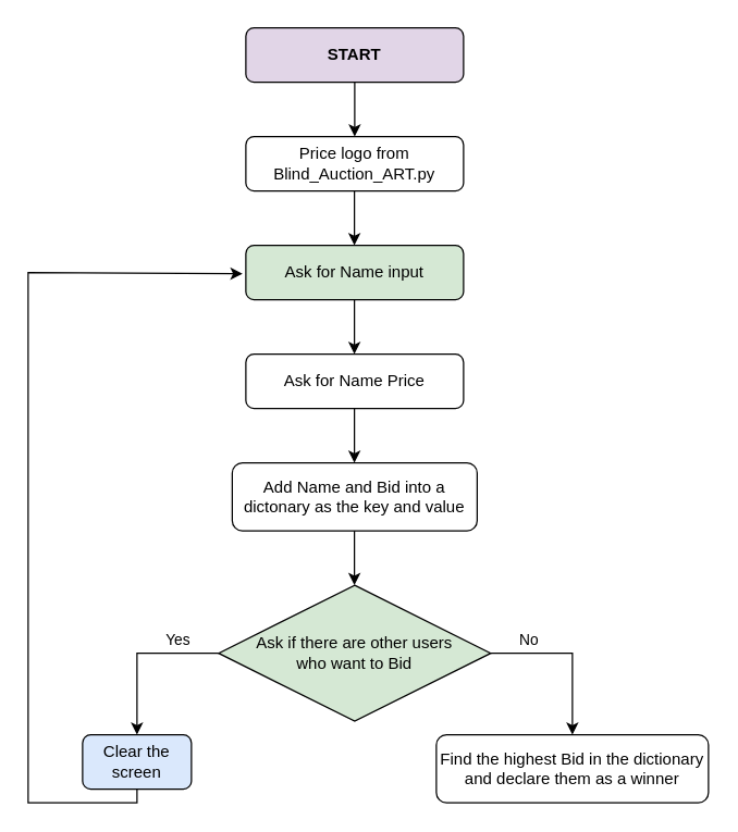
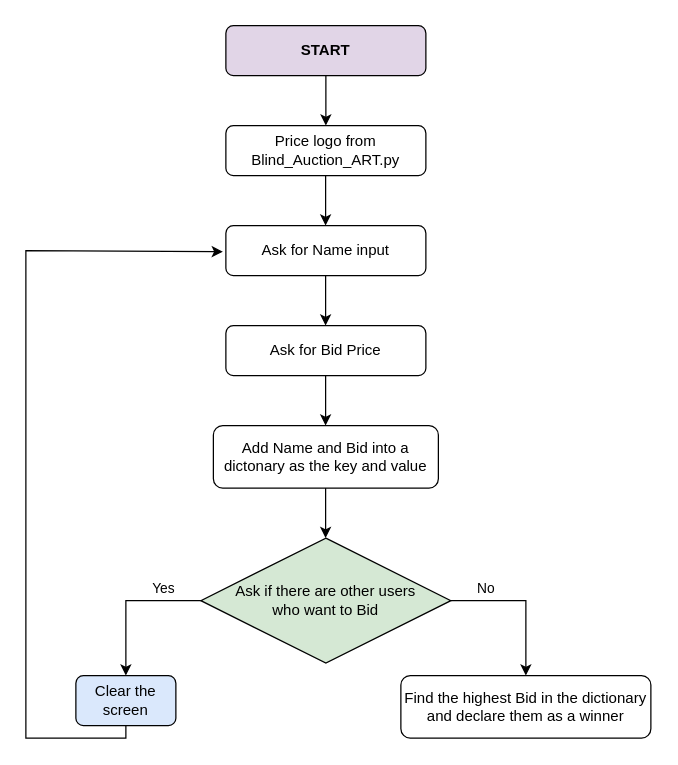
- <mxCell id="5" value="Ask for Name input" style="rounded=1;whiteSpace=wrap;html=1;fontSize=12;glass=0;strokeWidth=1;shadow=0;fillColor=#d5e8d4;" vertex="1" parent="1"><mxGeometry x="180" y="180" width="160" height="40" as="geometry" /></mxCell>
+ <mxCell id="5" value="Ask for Name input" style="rounded=1;whiteSpace=wrap;html=1;fontSize=12;glass=0;strokeWidth=1;shadow=0;" vertex="1" parent="1"><mxGeometry x="180" y="180" width="160" height="40" as="geometry" /></mxCell>
- <mxCell id="7" value="Ask for Name Price" style="rounded=1;whiteSpace=wrap;html=1;fontSize=12;glass=0;strokeWidth=1;shadow=0;" vertex="1" parent="1"><mxGeometry x="180" y="260" width="160" height="40" as="geometry" /></mxCell>
+ <mxCell id="7" value="Ask for Bid Price" style="rounded=1;whiteSpace=wrap;html=1;fontSize=12;glass=0;strokeWidth=1;shadow=0;" vertex="1" parent="1"><mxGeometry x="180" y="260" width="160" height="40" as="geometry" /></mxCell>
